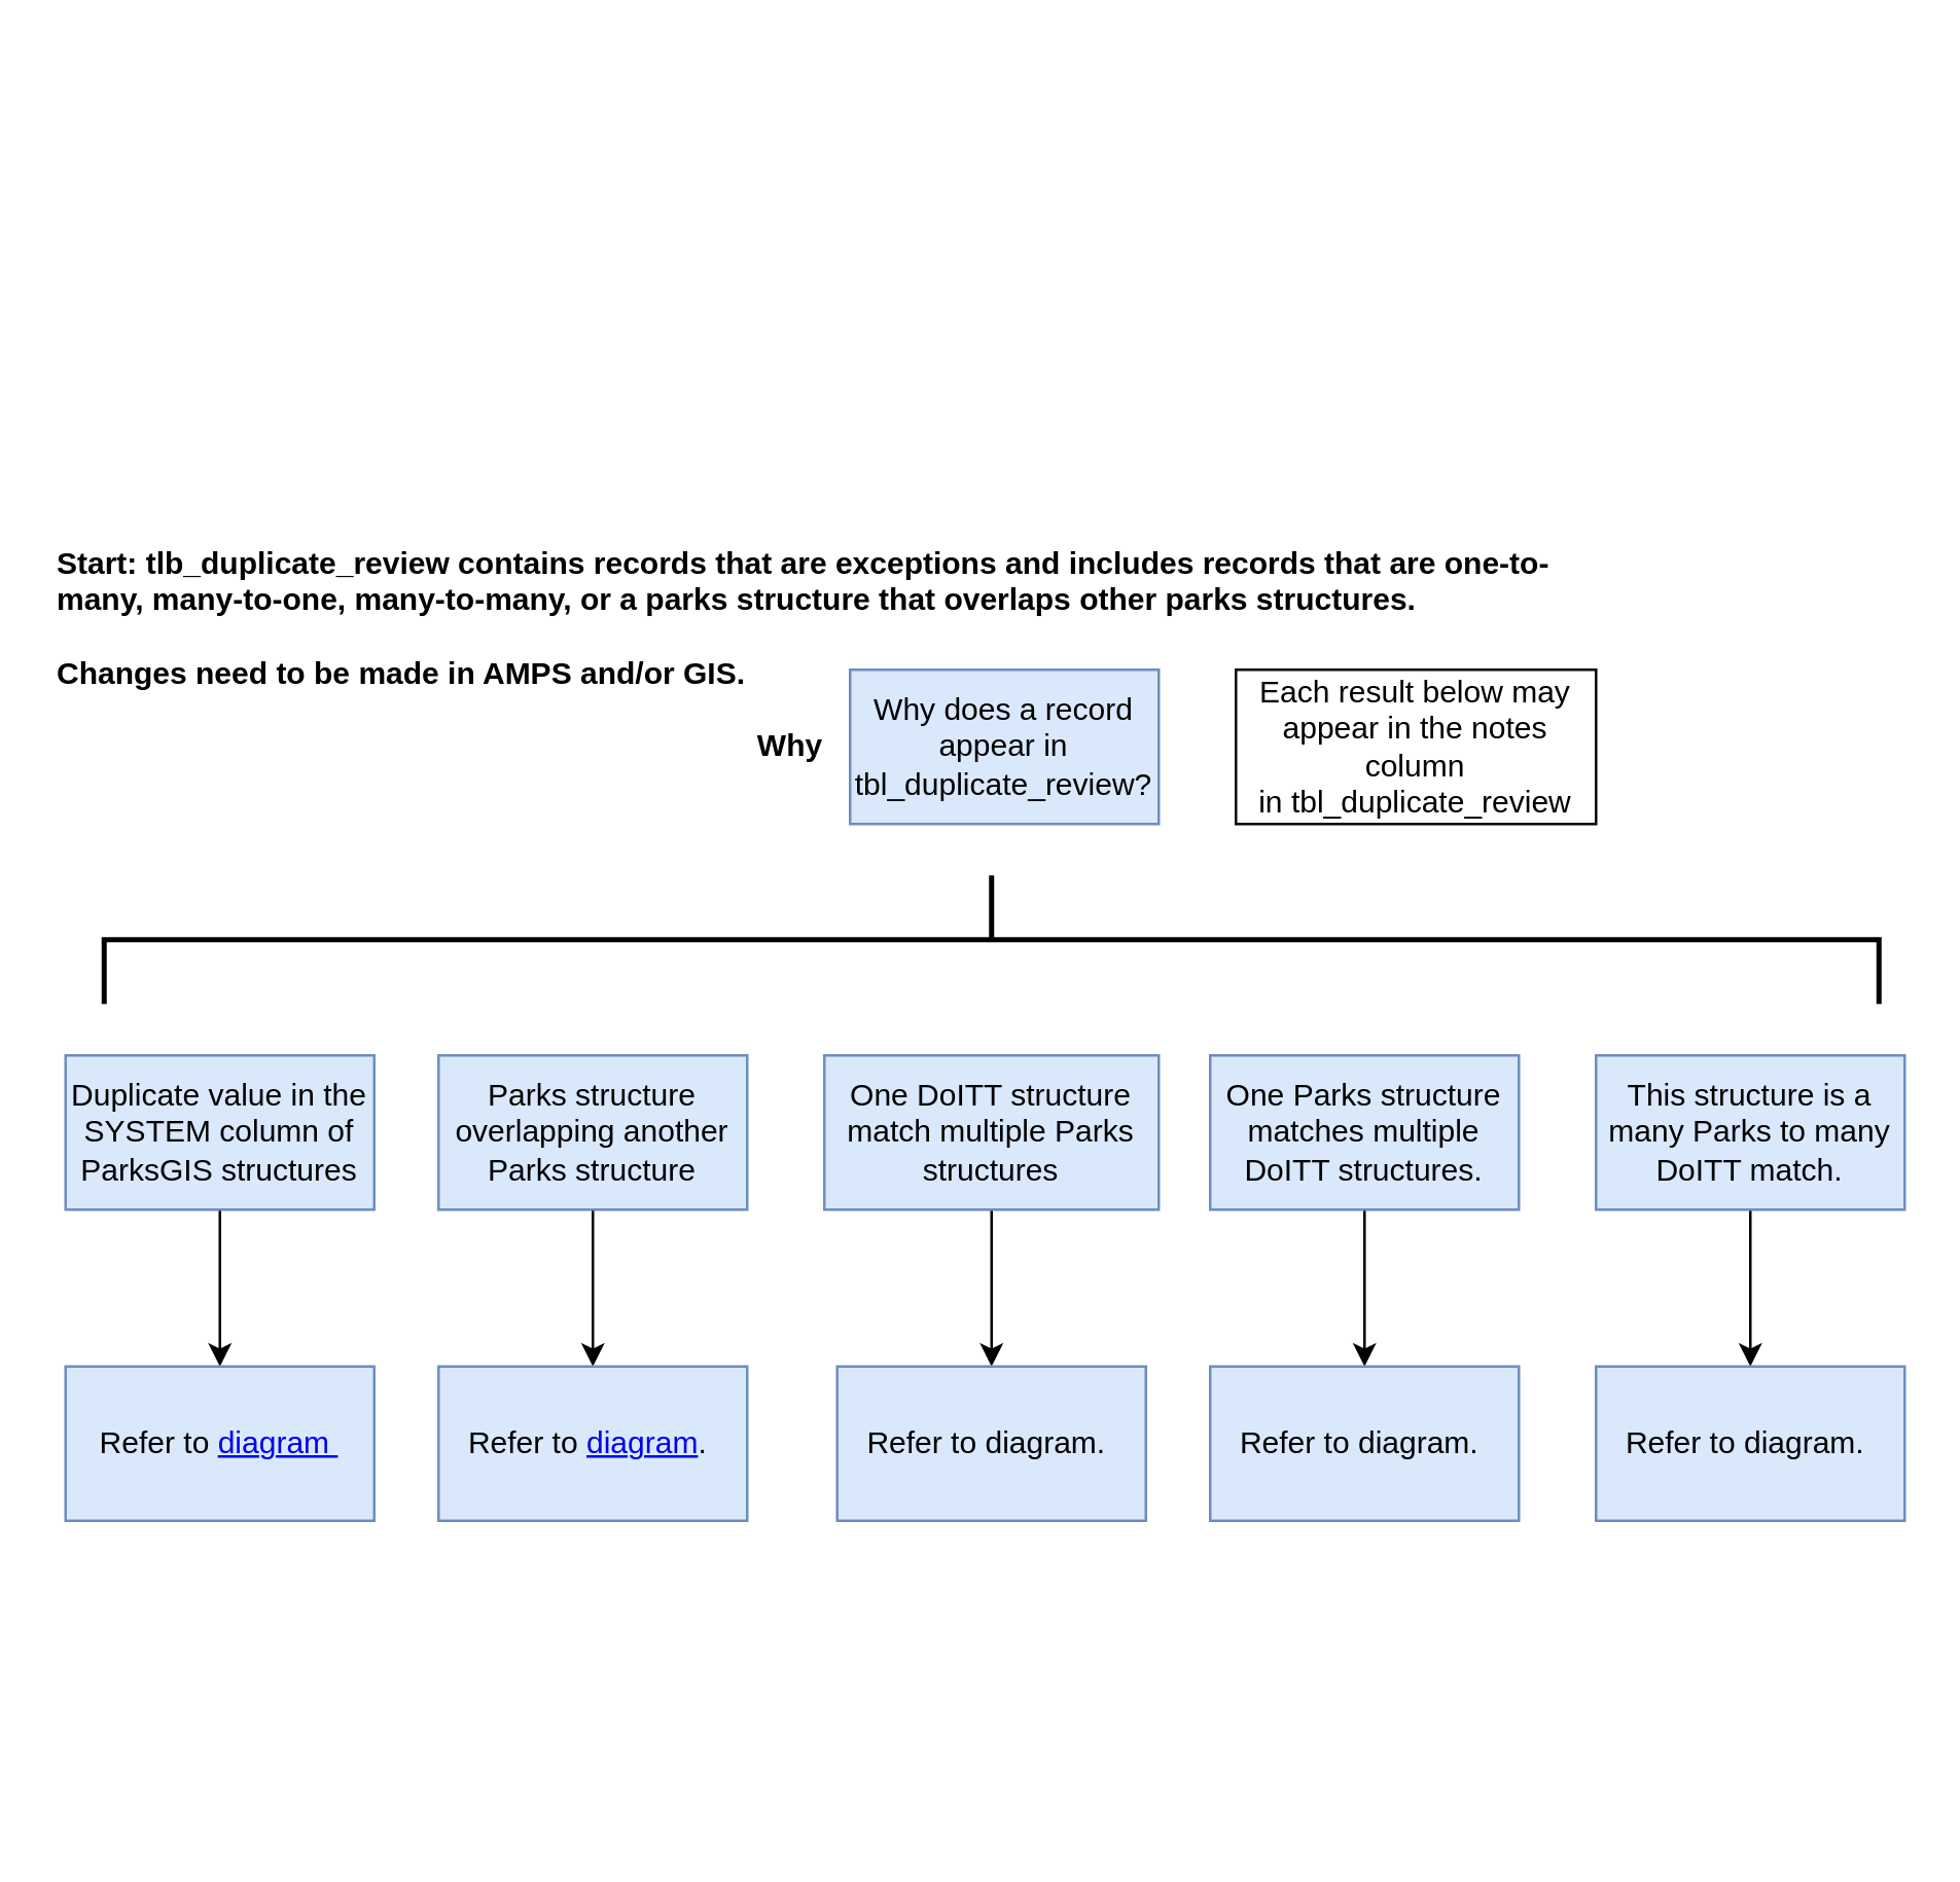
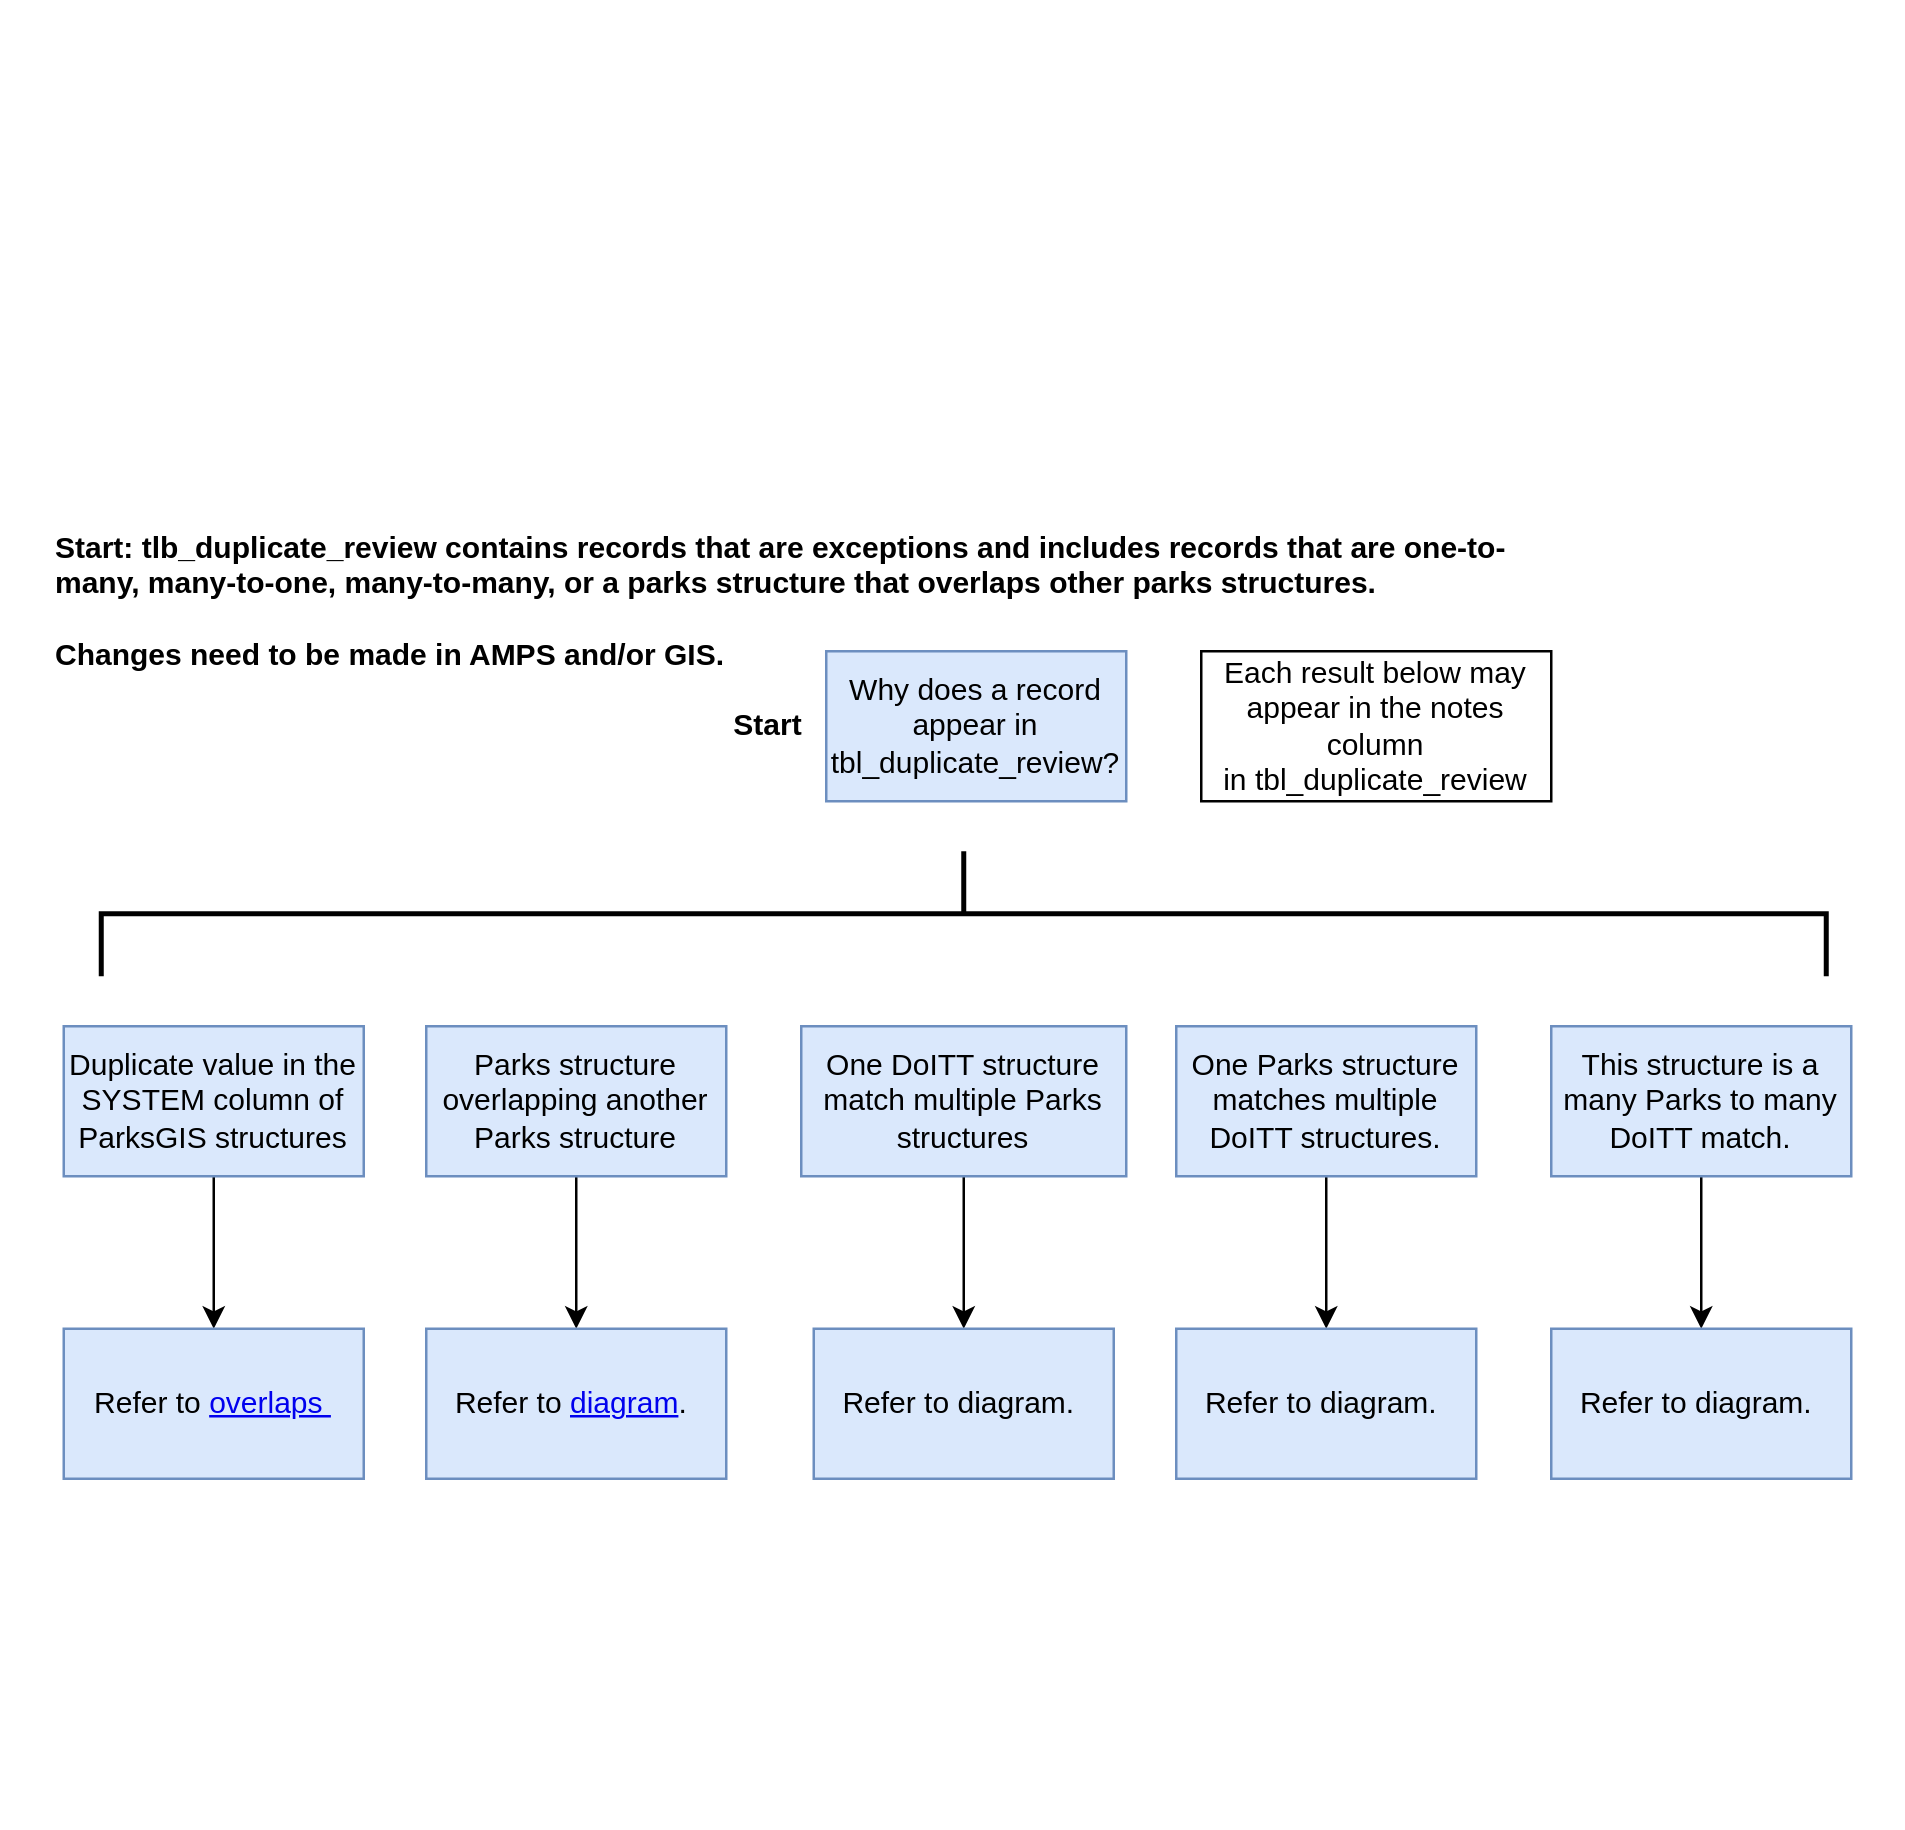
- <mxCell id="16" value="&lt;b&gt;Why&lt;/b&gt;" style="text;html=1;strokeColor=none;fillColor=none;align=center;verticalAlign=middle;whiteSpace=wrap;rounded=0;" vertex="1" parent="1"><mxGeometry x="286.7" y="280" width="40" height="20" as="geometry" /></mxCell>
+ <mxCell id="16" value="&lt;b&gt;Start&lt;/b&gt;" style="text;html=1;strokeColor=none;fillColor=none;align=center;verticalAlign=middle;whiteSpace=wrap;rounded=0;" vertex="1" parent="1"><mxGeometry x="286.7" y="280" width="40" height="20" as="geometry" /></mxCell>
- <mxCell id="17" value="&lt;div style=&quot;box-sizing: border-box ; font-family: &amp;#34;segoe ui&amp;#34; , , &amp;#34;apple color emoji&amp;#34; , &amp;#34;segoe ui emoji&amp;#34; , sans-serif ; font-size: 14px&quot;&gt;&lt;div style=&quot;box-sizing: border-box ; font-family: &amp;#34;segoe ui&amp;#34; , , &amp;#34;apple color emoji&amp;#34; , &amp;#34;segoe ui emoji&amp;#34; , sans-serif ; font-size: 12px&quot;&gt;Refer to&amp;nbsp;&lt;a href=&quot;https://app.diagrams.net/#HNYC-Parks%2FStructures%2Fmaster%2Fduplicate_value_in_system.drawio&quot;&gt;diagram&amp;nbsp;&lt;/a&gt;&lt;/div&gt;&lt;/div&gt;" style="rounded=0;whiteSpace=wrap;html=1;fillColor=#dae8fc;strokeColor=#6c8ebf;" vertex="1" parent="1"><mxGeometry x="25" y="531" width="120" height="60" as="geometry" /></mxCell>
+ <mxCell id="17" value="&lt;div style=&quot;box-sizing: border-box ; font-family: &amp;#34;segoe ui&amp;#34; , , &amp;#34;apple color emoji&amp;#34; , &amp;#34;segoe ui emoji&amp;#34; , sans-serif ; font-size: 14px&quot;&gt;&lt;div style=&quot;box-sizing: border-box ; font-family: &amp;#34;segoe ui&amp;#34; , , &amp;#34;apple color emoji&amp;#34; , &amp;#34;segoe ui emoji&amp;#34; , sans-serif ; font-size: 12px&quot;&gt;Refer to&amp;nbsp;&lt;a href=&quot;https://app.diagrams.net/#HNYC-Parks%2FStructures%2Fmaster%2Fduplicate_value_in_system.drawio&quot;&gt;overlaps&amp;nbsp;&lt;/a&gt;&lt;/div&gt;&lt;/div&gt;" style="rounded=0;whiteSpace=wrap;html=1;fillColor=#dae8fc;strokeColor=#6c8ebf;" vertex="1" parent="1"><mxGeometry x="25" y="531" width="120" height="60" as="geometry" /></mxCell>
